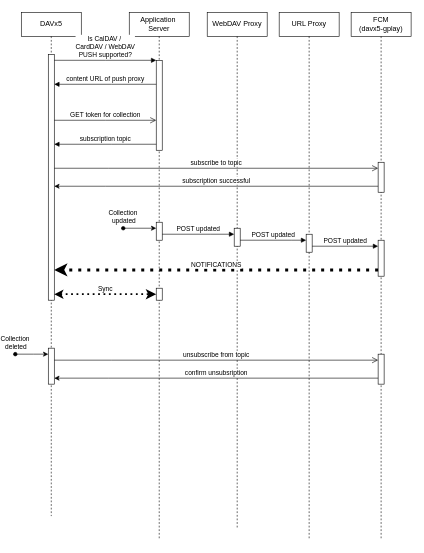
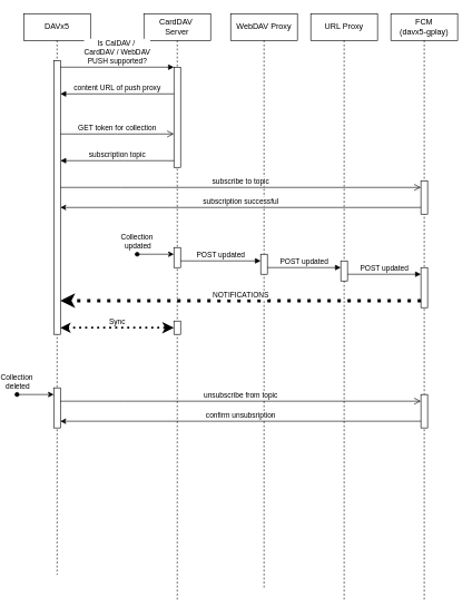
- <mxCell id="5" value="&lt;div&gt;Application&amp;nbsp;&lt;/div&gt;&lt;div&gt;Server&lt;/div&gt;" style="shape=umlLifeline;perimeter=lifelinePerimeter;whiteSpace=wrap;html=1;container=0;dropTarget=0;collapsible=0;recursiveResize=0;outlineConnect=0;portConstraint=eastwest;newEdgeStyle={&quot;edgeStyle&quot;:&quot;elbowEdgeStyle&quot;,&quot;elbow&quot;:&quot;vertical&quot;,&quot;curved&quot;:0,&quot;rounded&quot;:0};" parent="1" vertex="1"><mxGeometry x="210" y="20" width="100" height="880" as="geometry" /></mxCell>
+ <mxCell id="5" value="&lt;div&gt;CardDAV&amp;nbsp;&lt;/div&gt;&lt;div&gt;Server&lt;/div&gt;" style="shape=umlLifeline;perimeter=lifelinePerimeter;whiteSpace=wrap;html=1;container=0;dropTarget=0;collapsible=0;recursiveResize=0;outlineConnect=0;portConstraint=eastwest;newEdgeStyle={&quot;edgeStyle&quot;:&quot;elbowEdgeStyle&quot;,&quot;elbow&quot;:&quot;vertical&quot;,&quot;curved&quot;:0,&quot;rounded&quot;:0};" parent="1" vertex="1"><mxGeometry x="210" y="20" width="100" height="880" as="geometry" /></mxCell>
